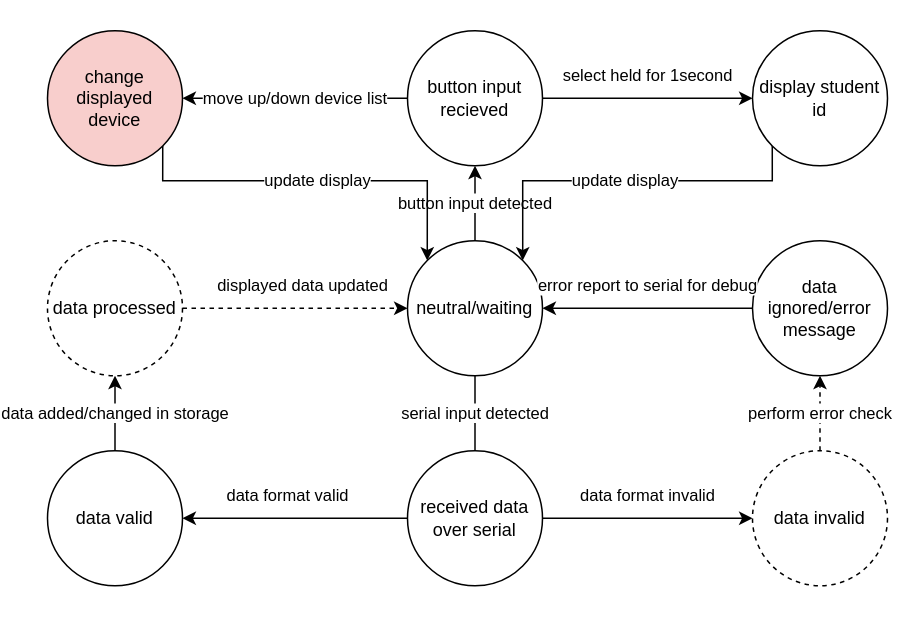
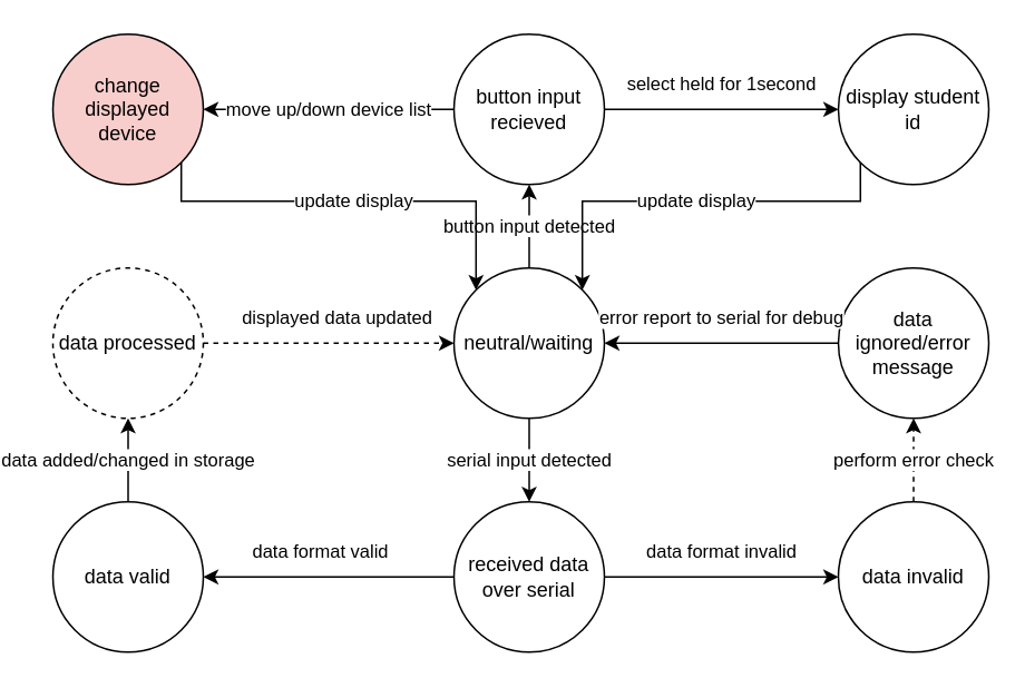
- <mxCell id="17" value="serial input detected" style="endArrow=none;html=1;rounded=0;entryX=0.5;entryY=0;entryDx=0;entryDy=0;exitX=0.5;exitY=1;exitDx=0;exitDy=0;" edge="1" parent="1" source="3" target="4"><mxGeometry width="50" height="50" relative="1" as="geometry"><mxPoint x="290" y="230" as="sourcePoint" /><mxPoint x="340" y="180" as="targetPoint" /></mxGeometry></mxCell>
+ <mxCell id="17" value="serial input detected" style="endArrow=classic;html=1;rounded=0;entryX=0.5;entryY=0;entryDx=0;entryDy=0;exitX=0.5;exitY=1;exitDx=0;exitDy=0;" edge="1" parent="1" source="3" target="4"><mxGeometry width="50" height="50" relative="1" as="geometry"><mxPoint x="290" y="230" as="sourcePoint" /><mxPoint x="340" y="180" as="targetPoint" /></mxGeometry></mxCell>
- <mxCell id="5" value="data invalid" style="ellipse;whiteSpace=wrap;html=1;aspect=fixed;dashed=1;" vertex="1" parent="1"><mxGeometry x="490" y="300" width="90" height="90" as="geometry" /></mxCell>
+ <mxCell id="5" value="data invalid" style="ellipse;whiteSpace=wrap;html=1;aspect=fixed;" vertex="1" parent="1"><mxGeometry x="490" y="300" width="90" height="90" as="geometry" /></mxCell>
